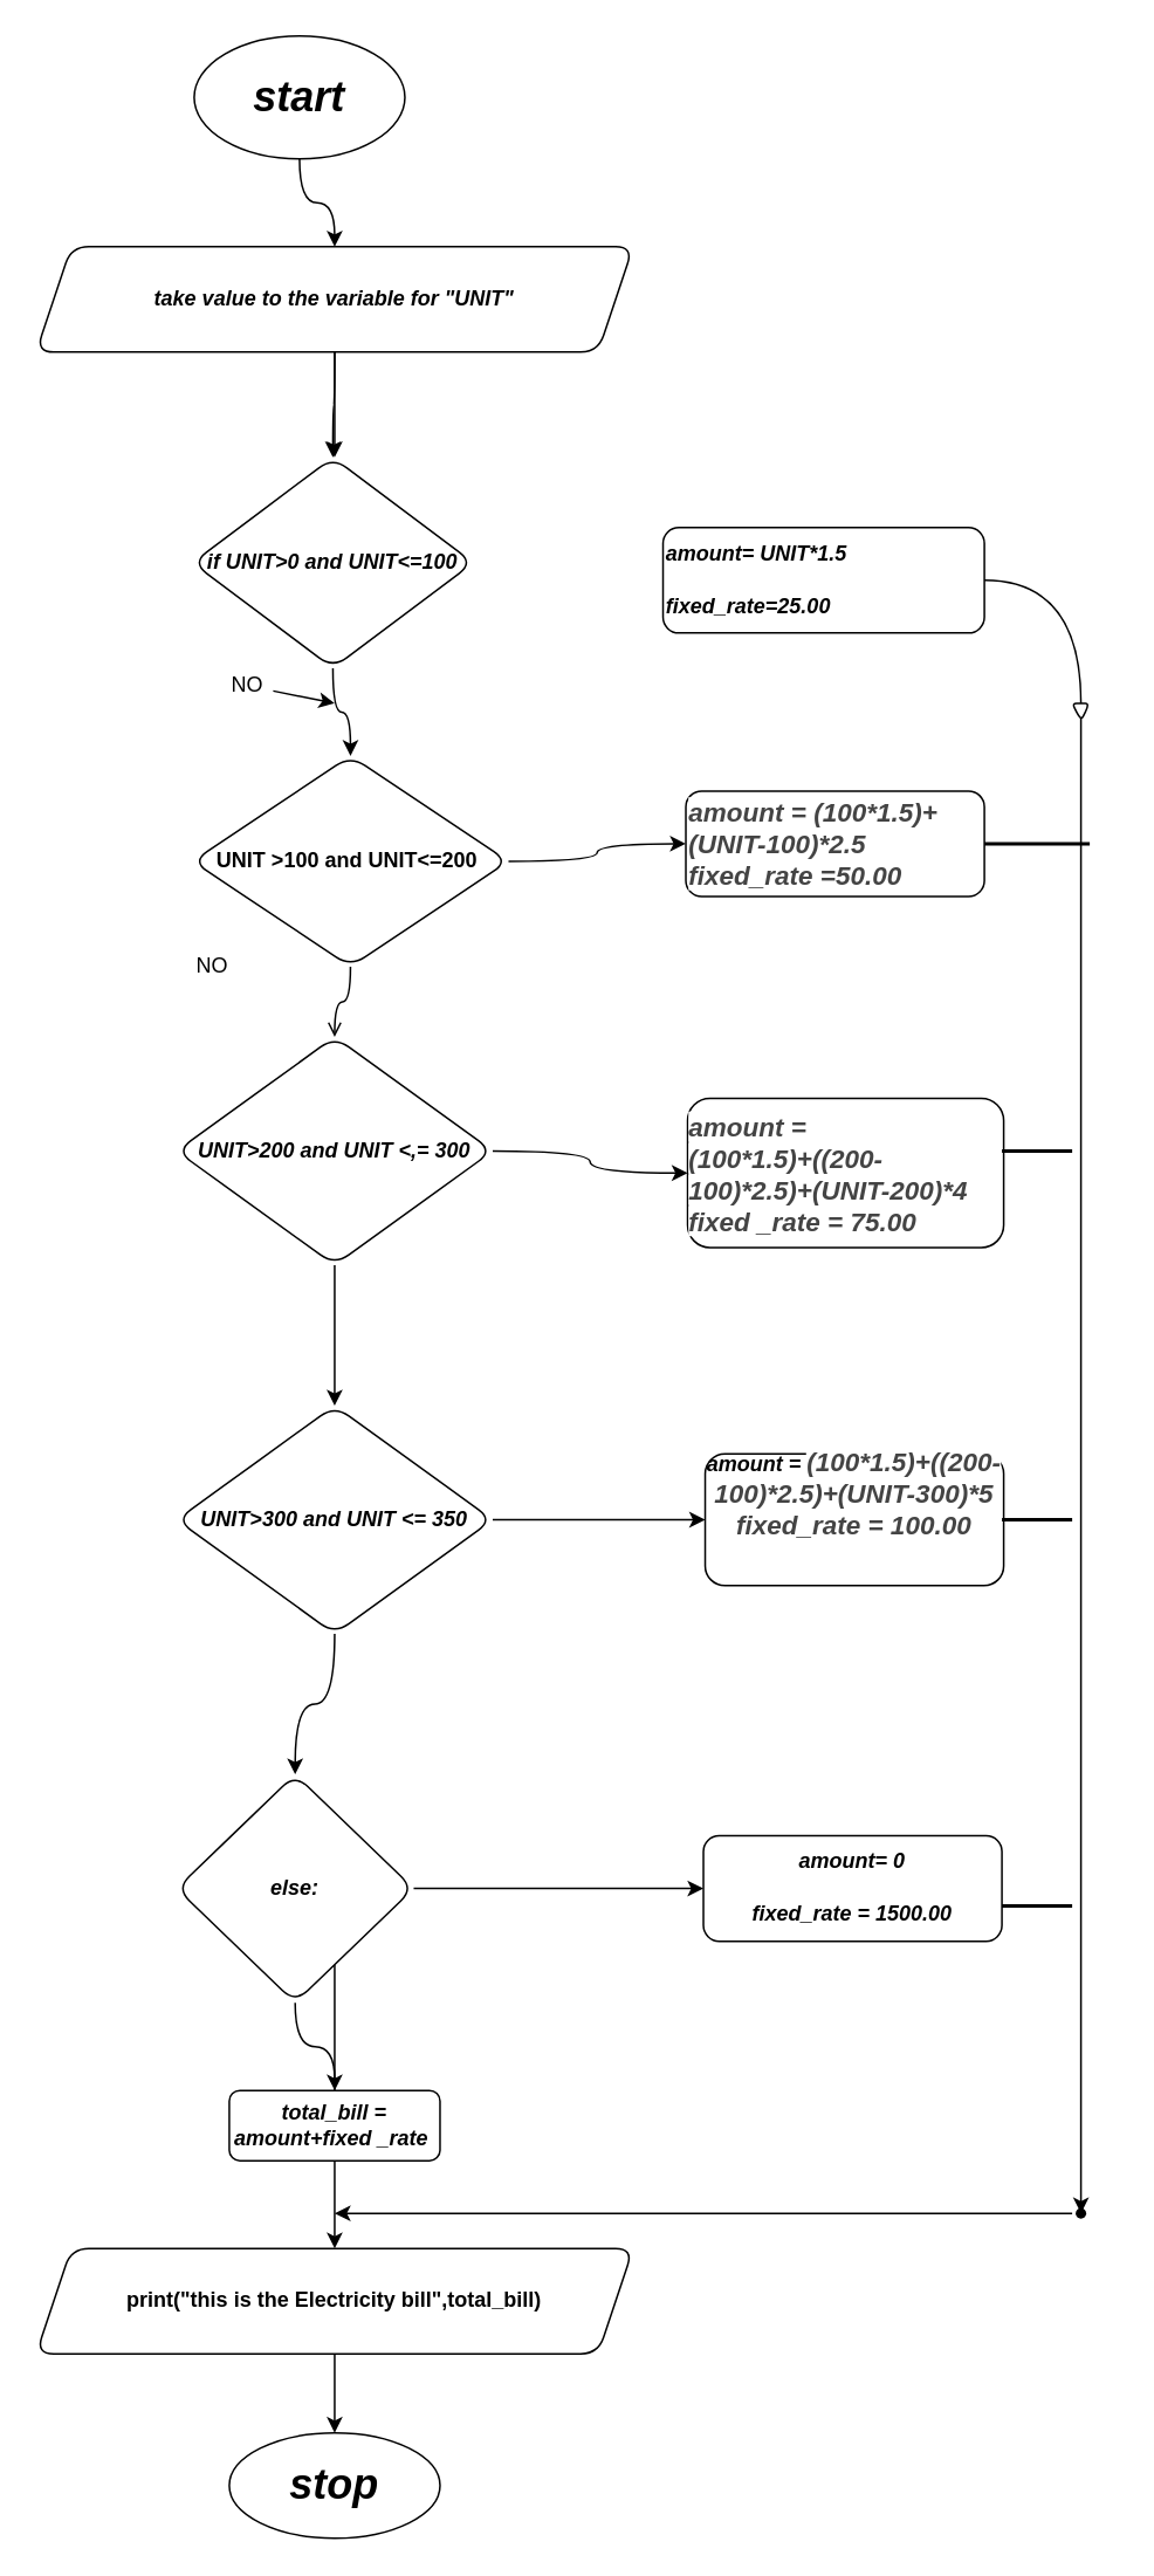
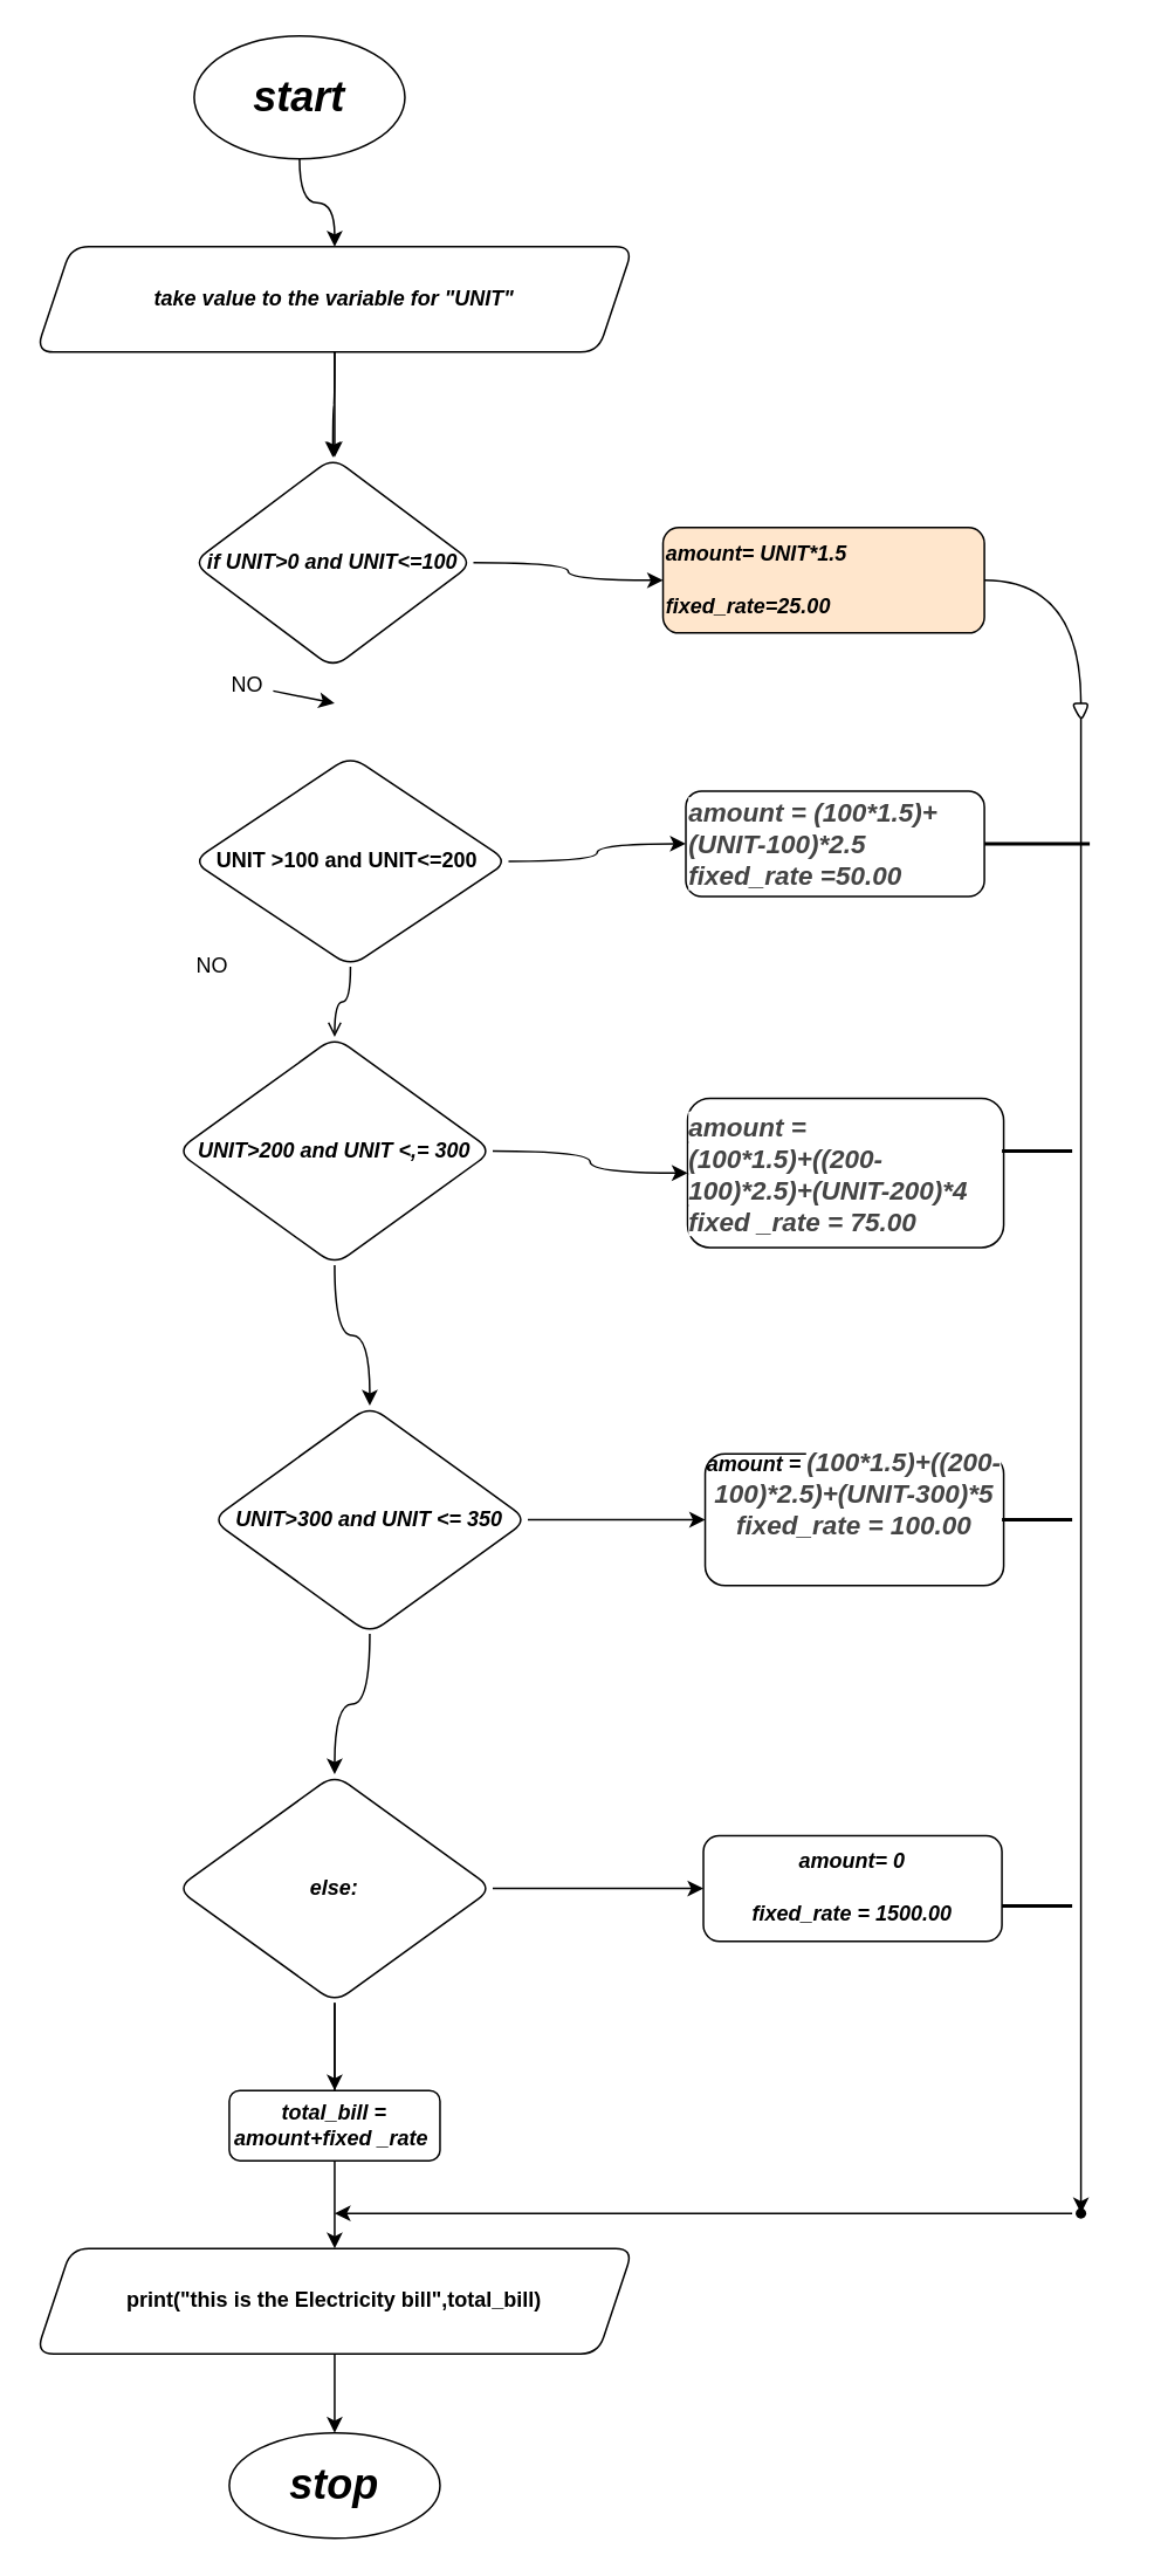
+ <mxCell id="7" value="" style="edgeStyle=orthogonalEdgeStyle;orthogonalLoop=1;jettySize=auto;html=1;curved=1;" edge="1" parent="1" source="9" target="10"><mxGeometry relative="1" as="geometry" /></mxCell>
- <mxCell id="10" value="&lt;h4 style=&quot;text-align: justify&quot;&gt;&lt;span&gt;&lt;i&gt;amount= UNIT*1.5&lt;/i&gt;&lt;/span&gt;&lt;/h4&gt;&lt;h4 style=&quot;text-align: justify&quot;&gt;&lt;span&gt;&lt;i&gt;fixed_rate=25.00&lt;/i&gt;&lt;/span&gt;&lt;/h4&gt;" style="whiteSpace=wrap;html=1;align=left;rounded=1;" vertex="1" parent="1"><mxGeometry x="377" y="300" width="183" height="60" as="geometry" /></mxCell>
+ <mxCell id="10" value="&lt;h4 style=&quot;text-align: justify&quot;&gt;&lt;span&gt;&lt;i&gt;amount= UNIT*1.5&lt;/i&gt;&lt;/span&gt;&lt;/h4&gt;&lt;h4 style=&quot;text-align: justify&quot;&gt;&lt;span&gt;&lt;i&gt;fixed_rate=25.00&lt;/i&gt;&lt;/span&gt;&lt;/h4&gt;" style="whiteSpace=wrap;html=1;align=left;rounded=1;fillColor=#ffe6cc;" vertex="1" parent="1"><mxGeometry x="377" y="300" width="183" height="60" as="geometry" /></mxCell>
- <mxCell id="8" value="" style="edgeStyle=orthogonalEdgeStyle;orthogonalLoop=1;jettySize=auto;html=1;curved=1;" edge="1" parent="1" source="9" target="13"><mxGeometry relative="1" as="geometry" /></mxCell>
- <mxCell id="21" value="&lt;h4&gt;&lt;b&gt;&lt;i&gt;UNIT&amp;gt;300 and UNIT &amp;lt;= 350&lt;/i&gt;&lt;/b&gt;&lt;/h4&gt;" style="rhombus;whiteSpace=wrap;html=1;rounded=1;" vertex="1" parent="1"><mxGeometry x="100" y="800" width="180" height="130" as="geometry" /></mxCell>
+ <mxCell id="21" value="&lt;h4&gt;&lt;b&gt;&lt;i&gt;UNIT&amp;gt;300 and UNIT &amp;lt;= 350&lt;/i&gt;&lt;/b&gt;&lt;/h4&gt;" style="rhombus;whiteSpace=wrap;html=1;rounded=1;" vertex="1" parent="1"><mxGeometry x="120" y="800" width="180" height="130" as="geometry" /></mxCell>
- <mxCell id="26" value="&lt;h4&gt;&lt;b&gt;&lt;i&gt;else:&lt;/i&gt;&lt;/b&gt;&lt;/h4&gt;" style="rhombus;whiteSpace=wrap;html=1;rounded=1;" vertex="1" parent="1"><mxGeometry x="100" y="1010" width="135" height="130" as="geometry" /></mxCell>
+ <mxCell id="26" value="&lt;h4&gt;&lt;b&gt;&lt;i&gt;else:&lt;/i&gt;&lt;/b&gt;&lt;/h4&gt;" style="rhombus;whiteSpace=wrap;html=1;rounded=1;" vertex="1" parent="1"><mxGeometry x="100" y="1010" width="180" height="130" as="geometry" /></mxCell>
